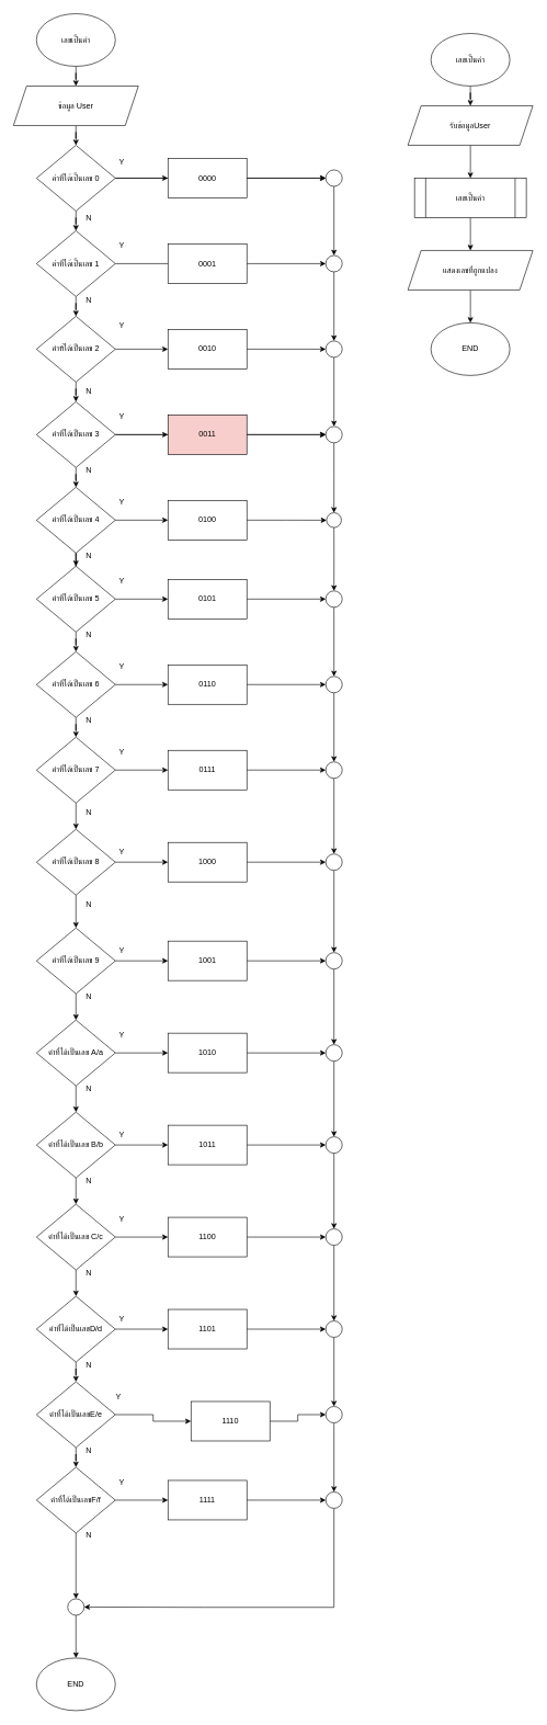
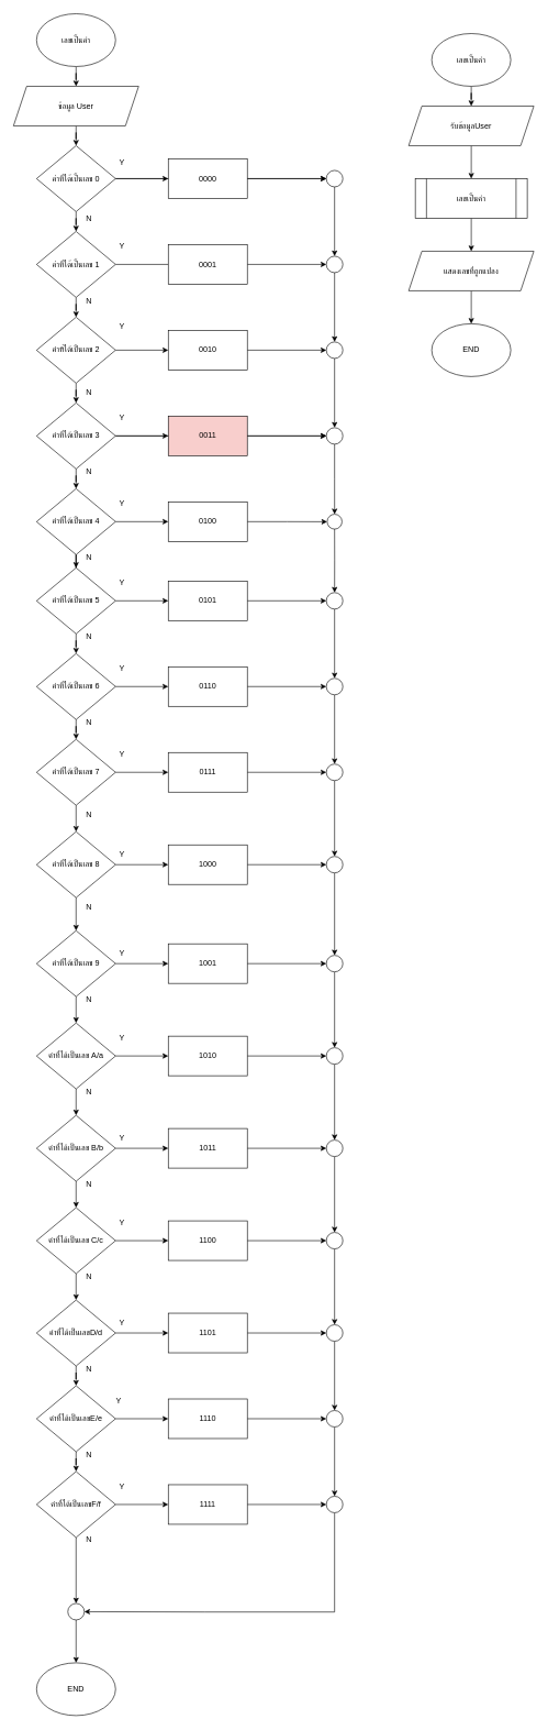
- <mxCell id="149" value="1110" style="rounded=0;whiteSpace=wrap;html=1;" vertex="1" parent="1"><mxGeometry x="290" y="2130" width="120" height="60" as="geometry" /></mxCell>
+ <mxCell id="149" value="1110" style="rounded=0;whiteSpace=wrap;html=1;" vertex="1" parent="1"><mxGeometry x="255" y="2120" width="120" height="60" as="geometry" /></mxCell>
